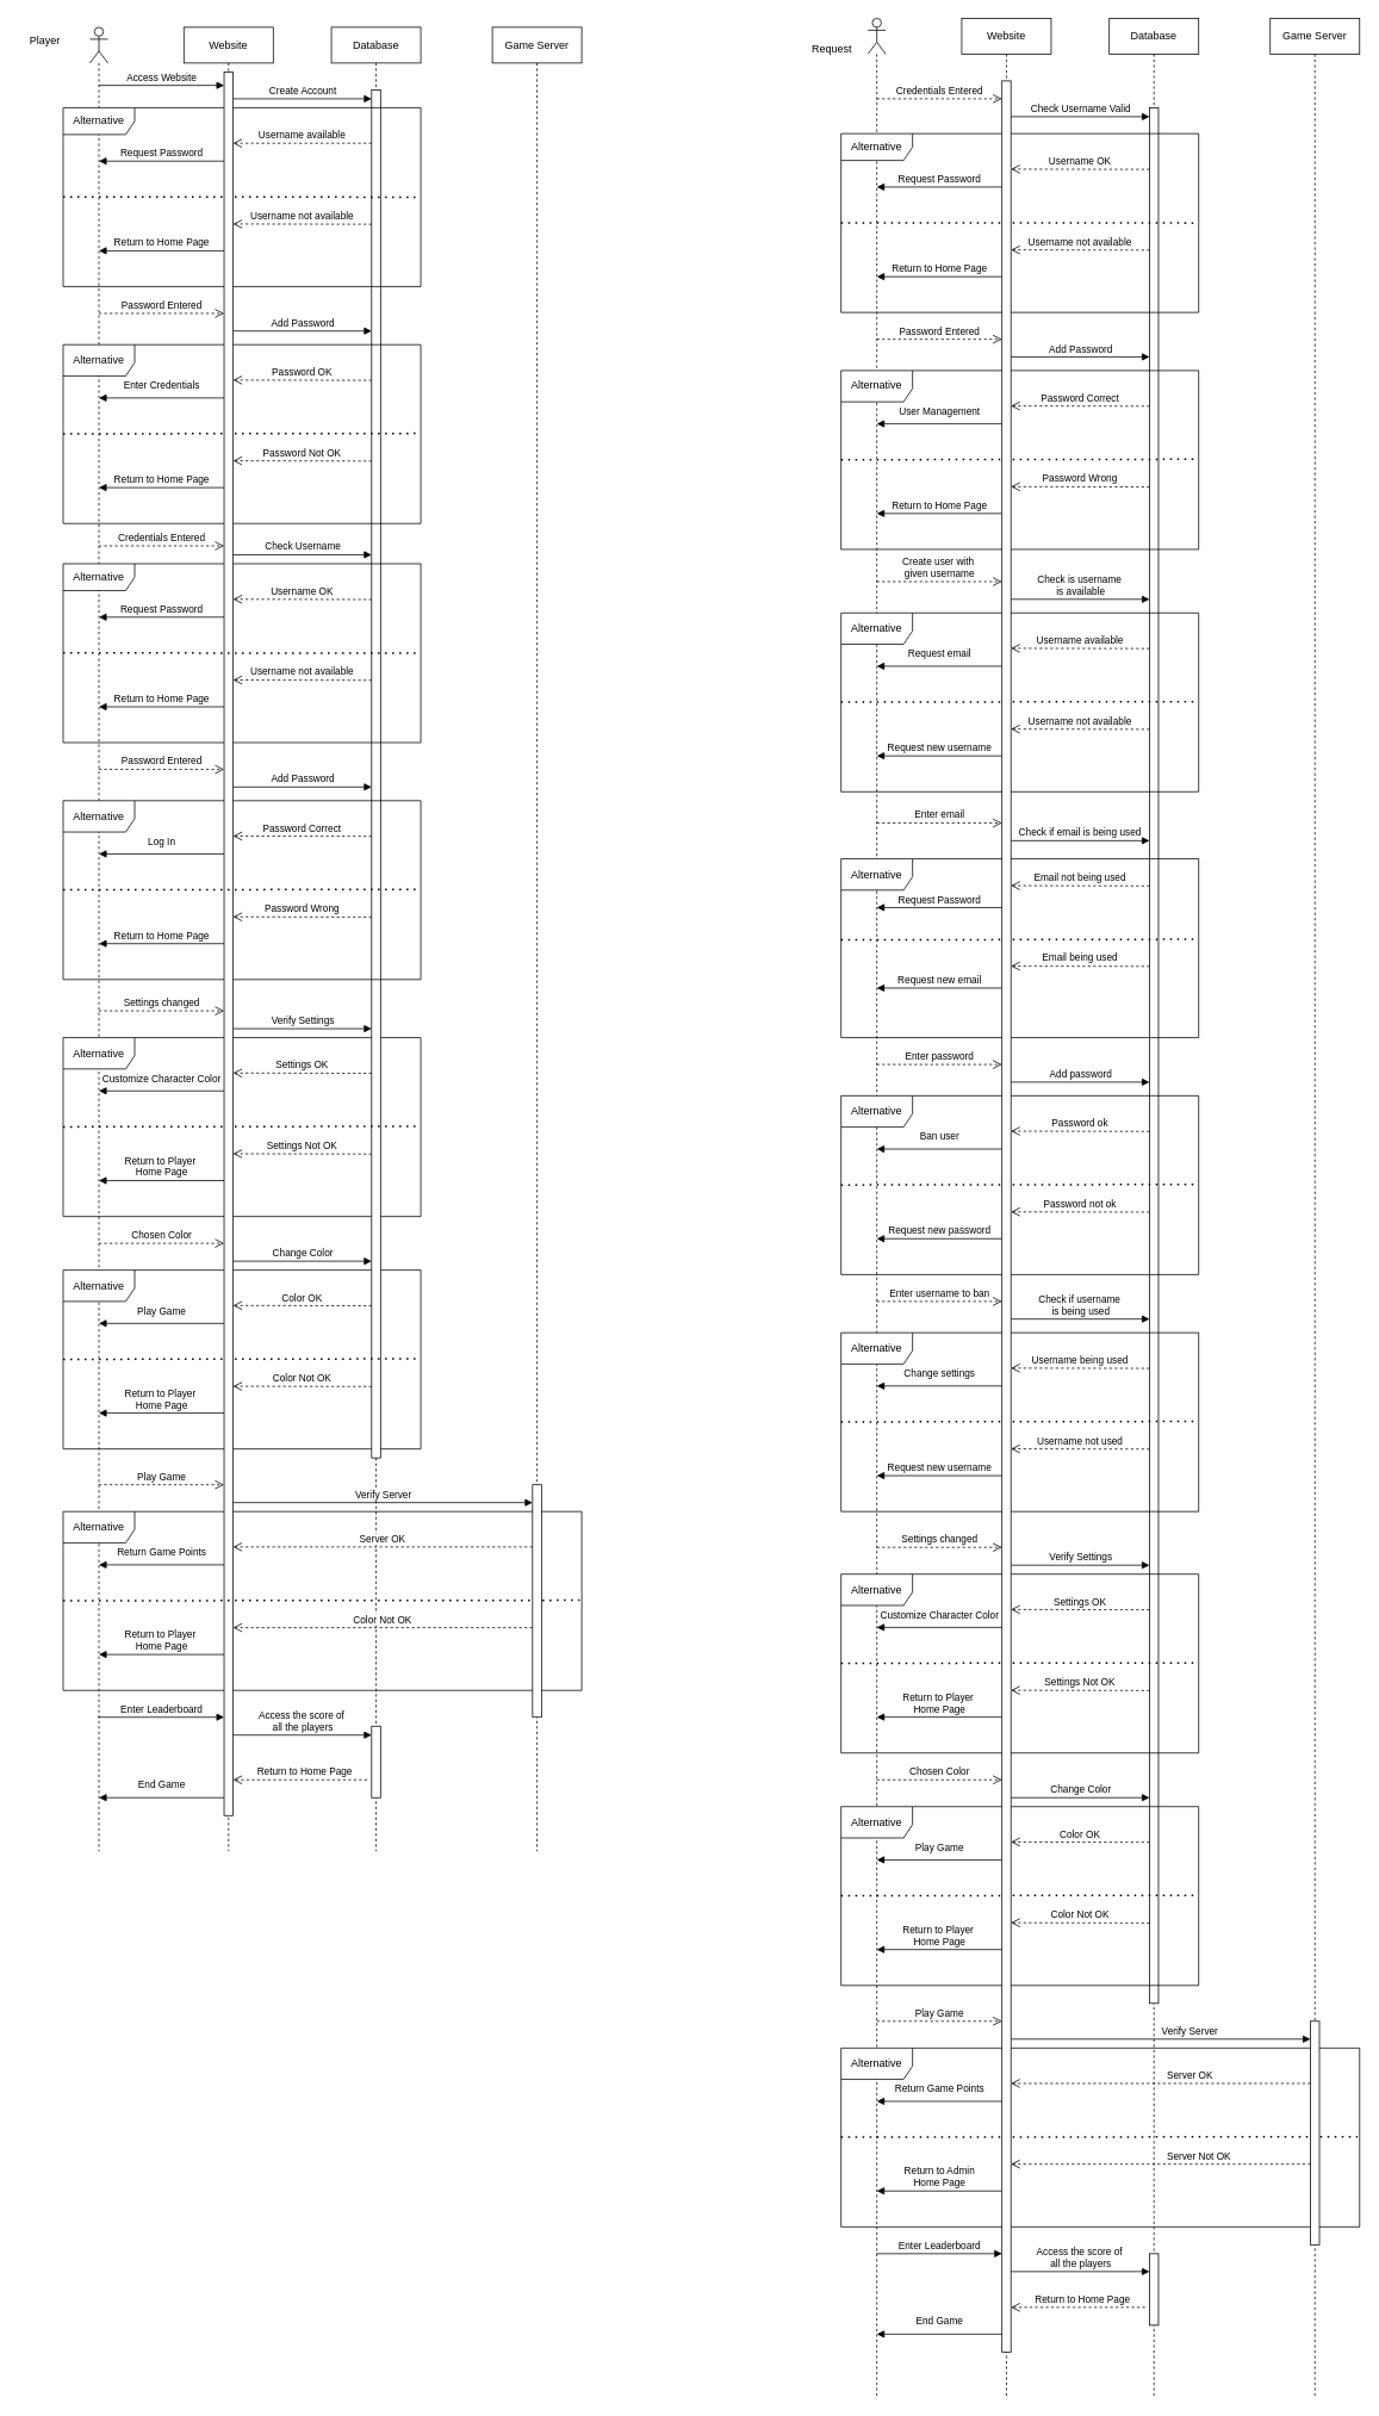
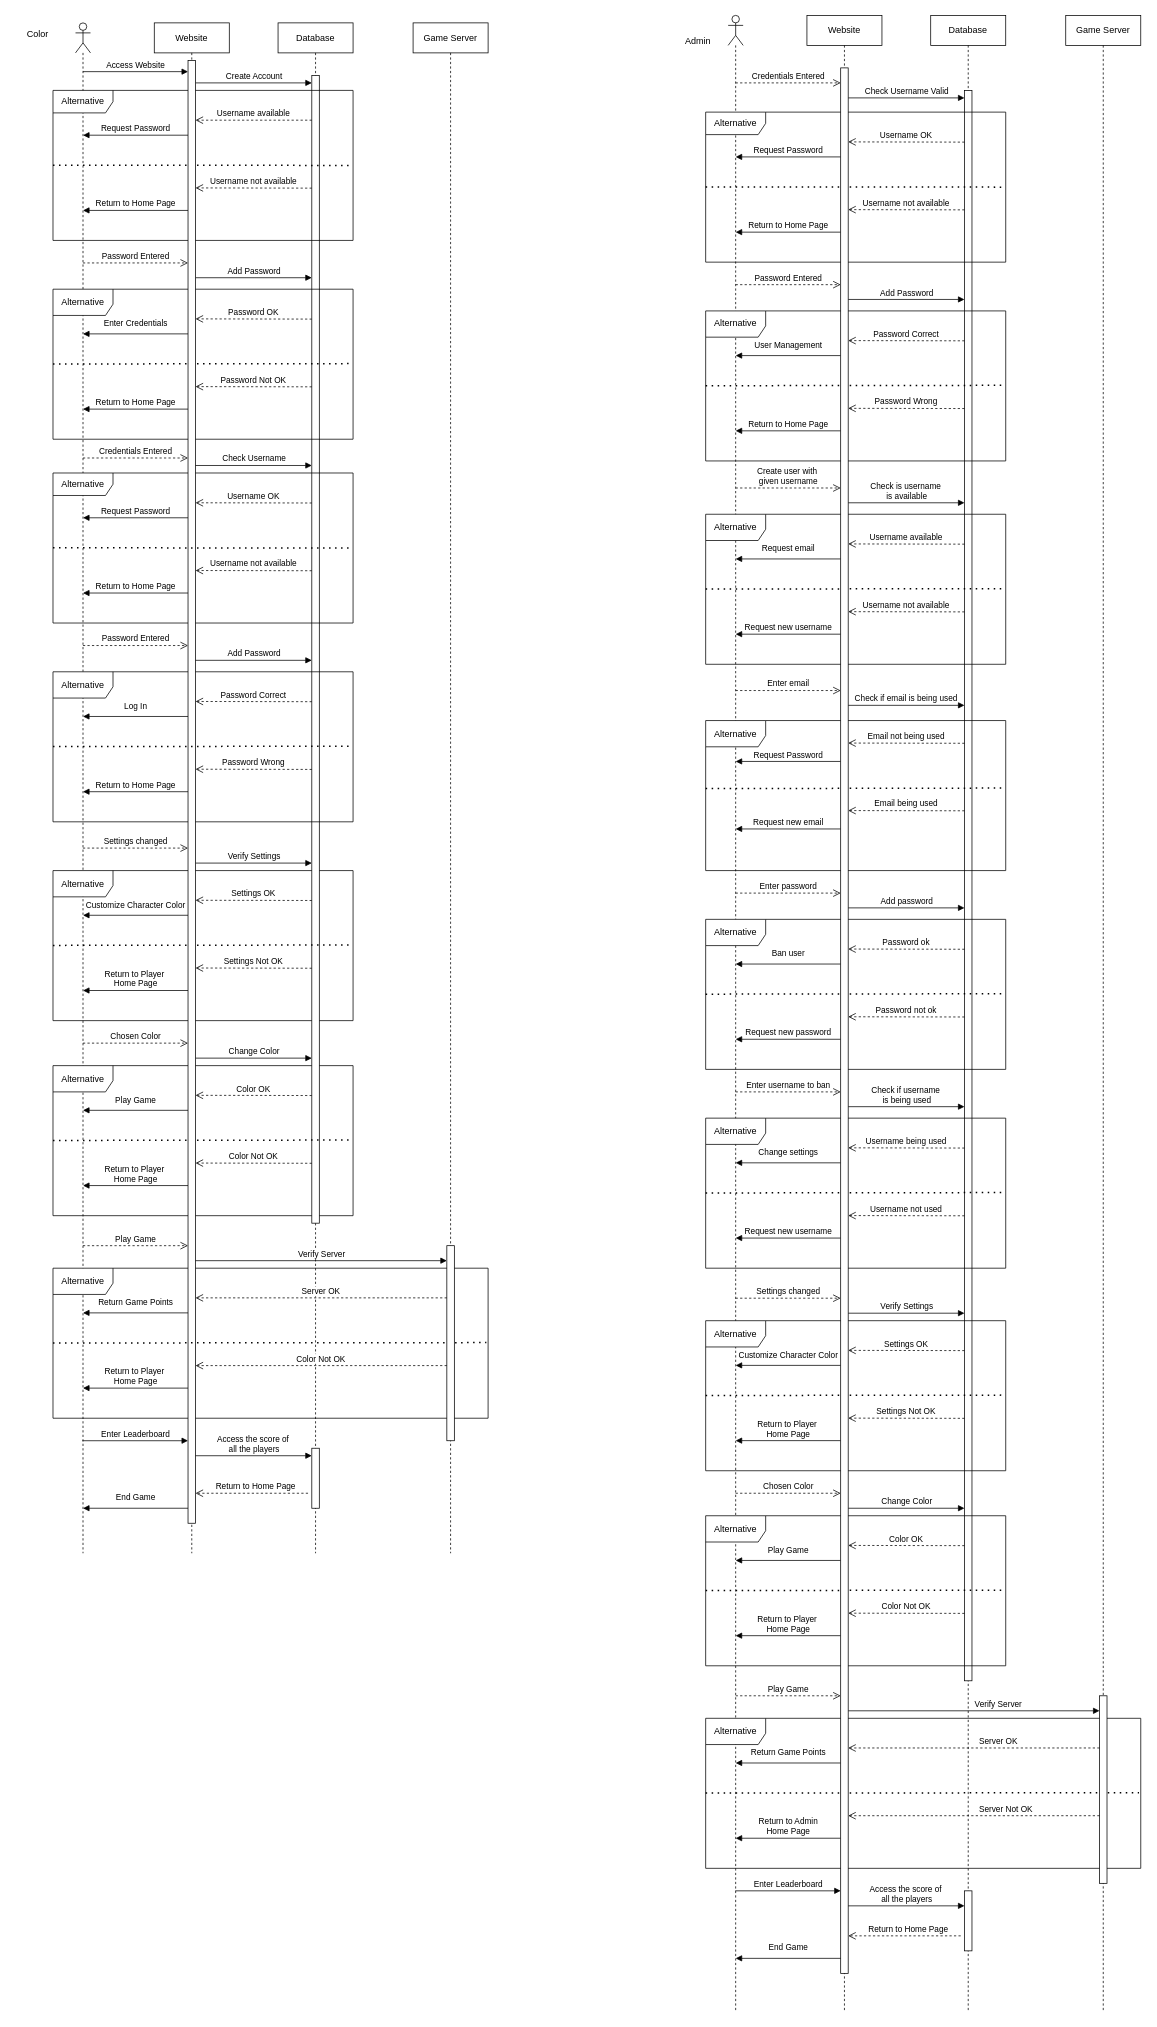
- <mxCell id="112" value="Player" style="text;html=1;align=center;verticalAlign=middle;whiteSpace=wrap;rounded=0;" vertex="1" parent="1"><mxGeometry x="20" y="30" width="60" height="30" as="geometry" /></mxCell>
+ <mxCell id="112" value="Color" style="text;html=1;align=center;verticalAlign=middle;whiteSpace=wrap;rounded=0;" vertex="1" parent="1"><mxGeometry x="20" y="30" width="60" height="30" as="geometry" /></mxCell>
- <mxCell id="113" value="Request" style="text;html=1;align=center;verticalAlign=middle;whiteSpace=wrap;rounded=0;" vertex="1" parent="1"><mxGeometry x="900" y="40" width="60" height="30" as="geometry" /></mxCell>
+ <mxCell id="113" value="Admin" style="text;html=1;align=center;verticalAlign=middle;whiteSpace=wrap;rounded=0;" vertex="1" parent="1"><mxGeometry x="900" y="40" width="60" height="30" as="geometry" /></mxCell>
